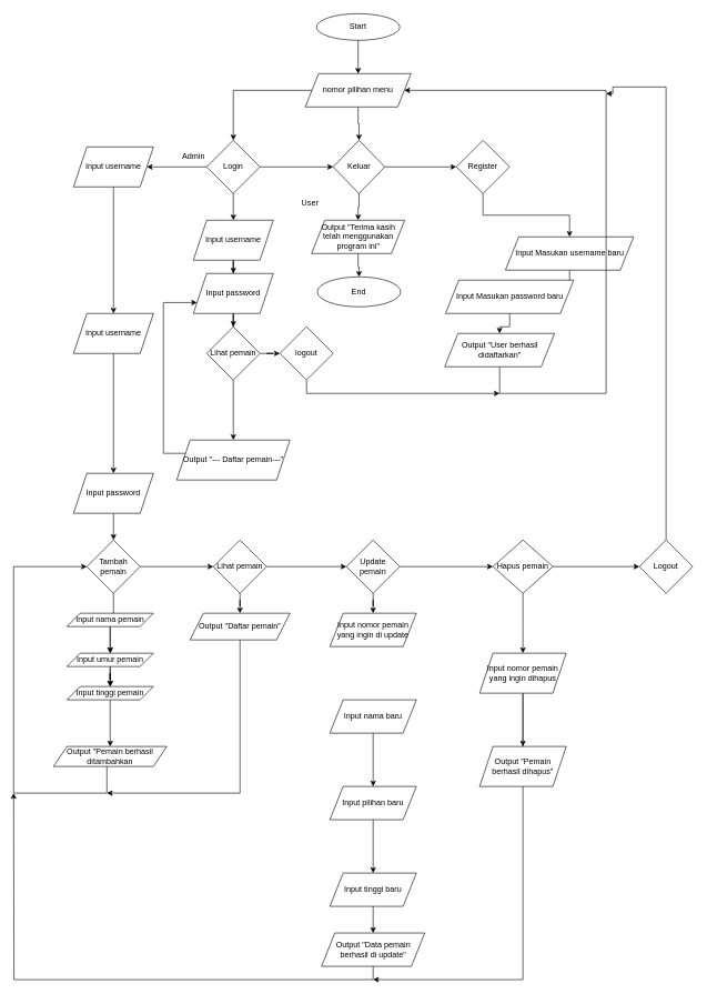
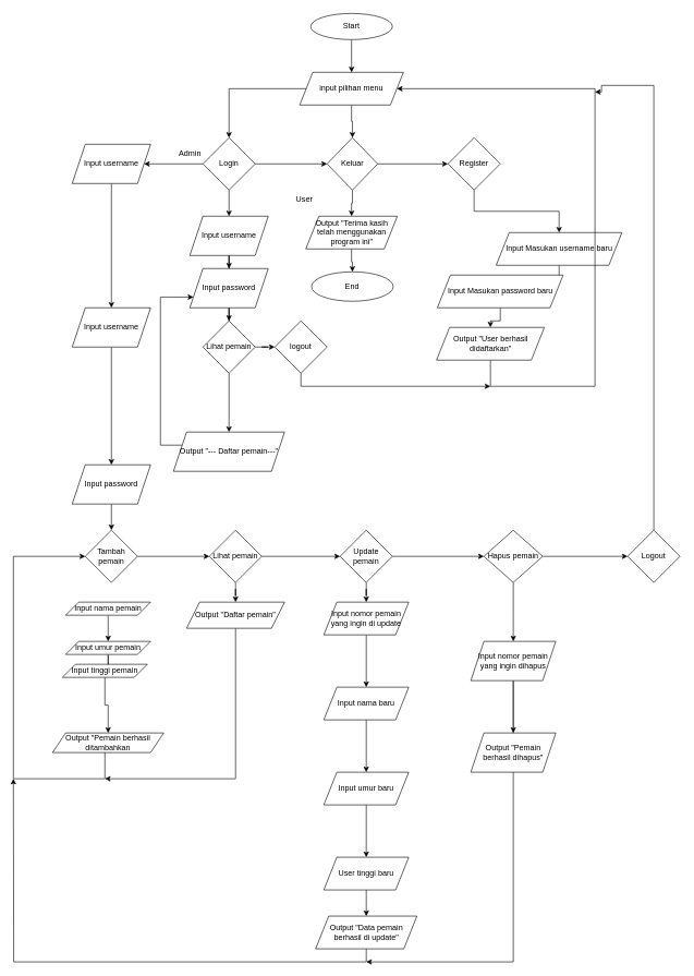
- <mxCell id="6" value="nomor pilihan menu" style="shape=parallelogram;perimeter=parallelogramPerimeter;whiteSpace=wrap;html=1;fixedSize=1;" parent="1" vertex="1"><mxGeometry x="458.13" y="110" width="158.75" height="50" as="geometry" /></mxCell>
+ <mxCell id="6" value="input pilihan menu" style="shape=parallelogram;perimeter=parallelogramPerimeter;whiteSpace=wrap;html=1;fixedSize=1;" parent="1" vertex="1"><mxGeometry x="458.13" y="110" width="158.75" height="50" as="geometry" /></mxCell>
- <mxCell id="45" value="" style="edgeStyle=orthogonalEdgeStyle;rounded=0;orthogonalLoop=1;jettySize=auto;html=1;" parent="1" source="46" target="62" edge="1"><mxGeometry relative="1" as="geometry" /></mxCell>
- <mxCell id="61" value="Input tinggi pemain" style="shape=parallelogram;perimeter=parallelogramPerimeter;whiteSpace=wrap;html=1;fixedSize=1;" parent="1" vertex="1"><mxGeometry x="100" y="1030" width="130" height="20" as="geometry" /></mxCell>
+ <mxCell id="61" value="Input tinggi pemain" style="shape=parallelogram;perimeter=parallelogramPerimeter;whiteSpace=wrap;html=1;fixedSize=1;" parent="1" vertex="1"><mxGeometry x="95" y="1015" width="130" height="20" as="geometry" /></mxCell>
+ <mxCell id="68" value="" style="edgeStyle=orthogonalEdgeStyle;rounded=0;orthogonalLoop=1;jettySize=auto;html=1;" parent="1" source="69" target="71" edge="1"><mxGeometry relative="1" as="geometry" /></mxCell>
- <mxCell id="73" value="Input pilihan baru" style="shape=parallelogram;perimeter=parallelogramPerimeter;whiteSpace=wrap;html=1;fixedSize=1;" parent="1" vertex="1"><mxGeometry x="495" y="1180" width="130" height="50" as="geometry" /></mxCell>
+ <mxCell id="73" value="Input umur baru" style="shape=parallelogram;perimeter=parallelogramPerimeter;whiteSpace=wrap;html=1;fixedSize=1;" parent="1" vertex="1"><mxGeometry x="495" y="1180" width="130" height="50" as="geometry" /></mxCell>
- <mxCell id="75" value="Input tinggi baru" style="shape=parallelogram;perimeter=parallelogramPerimeter;whiteSpace=wrap;html=1;fixedSize=1;" parent="1" vertex="1"><mxGeometry x="495" y="1310" width="130" height="50" as="geometry" /></mxCell>
+ <mxCell id="75" value="User tinggi baru" style="shape=parallelogram;perimeter=parallelogramPerimeter;whiteSpace=wrap;html=1;fixedSize=1;" parent="1" vertex="1"><mxGeometry x="495" y="1310" width="130" height="50" as="geometry" /></mxCell>
